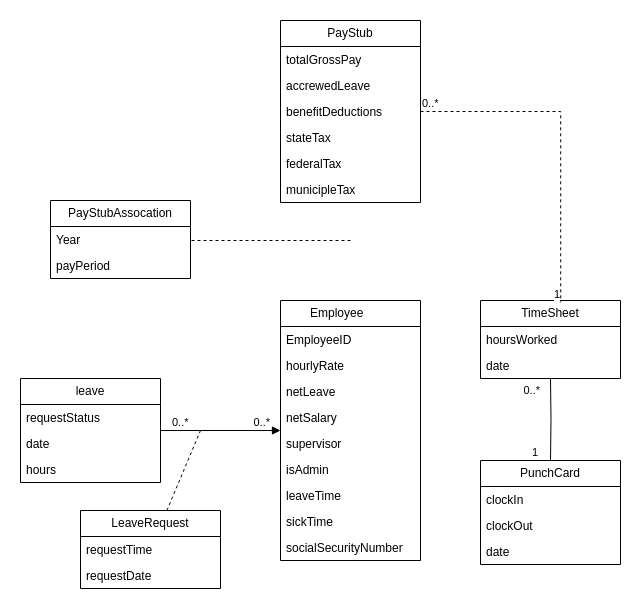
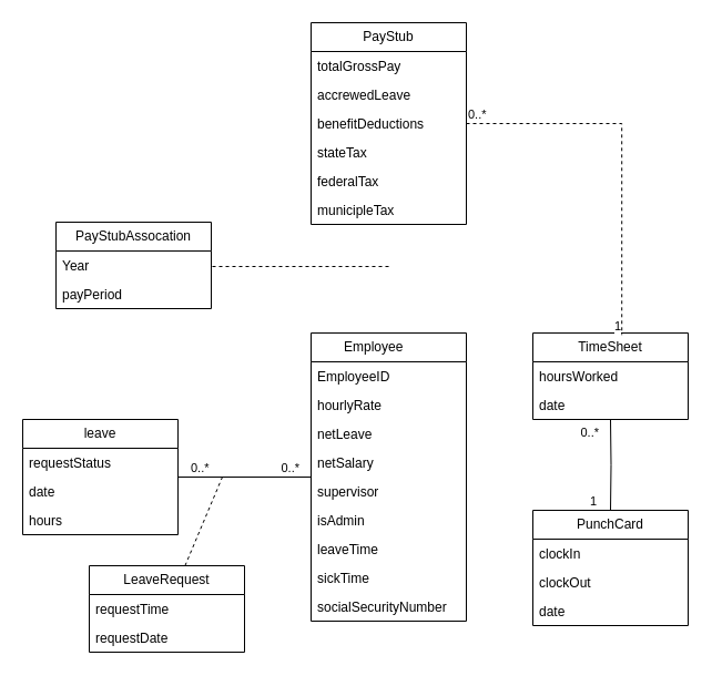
- <mxCell id="32" value="" style="endArrow=block;html=1;edgeStyle=orthogonalEdgeStyle;rounded=0;" edge="1" parent="1" source="35" target="2"><mxGeometry relative="1" as="geometry"><mxPoint x="30" y="470" as="sourcePoint" /><mxPoint x="190" y="470" as="targetPoint" /></mxGeometry></mxCell>
+ <mxCell id="32" value="" style="endArrow=none;html=1;edgeStyle=orthogonalEdgeStyle;rounded=0;" edge="1" parent="1" source="35" target="2"><mxGeometry relative="1" as="geometry"><mxPoint x="30" y="470" as="sourcePoint" /><mxPoint x="190" y="470" as="targetPoint" /></mxGeometry></mxCell>
